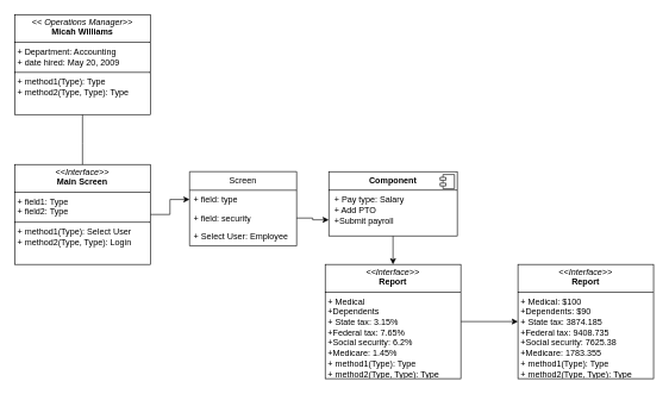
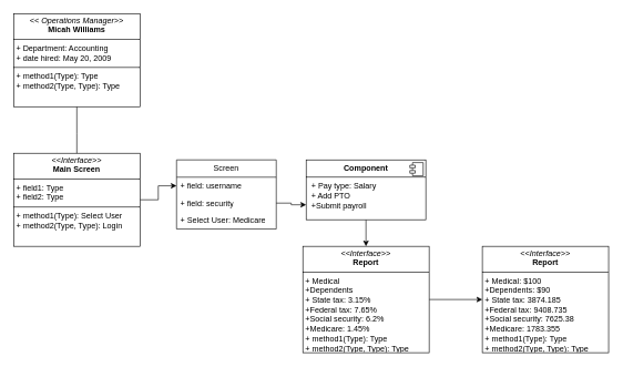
- <mxCell id="5" value="+ field: type" style="text;strokeColor=none;fillColor=none;align=left;verticalAlign=top;spacingLeft=4;spacingRight=4;overflow=hidden;rotatable=0;points=[[0,0.5],[1,0.5]];portConstraint=eastwest;whiteSpace=wrap;html=1;" vertex="1" parent="4"><mxGeometry y="26" width="150" height="26" as="geometry" /></mxCell>
+ <mxCell id="5" value="+ field: username" style="text;strokeColor=none;fillColor=none;align=left;verticalAlign=top;spacingLeft=4;spacingRight=4;overflow=hidden;rotatable=0;points=[[0,0.5],[1,0.5]];portConstraint=eastwest;whiteSpace=wrap;html=1;" vertex="1" parent="4"><mxGeometry y="26" width="150" height="26" as="geometry" /></mxCell>
- <mxCell id="7" value="+ Select User: Employee" style="text;strokeColor=none;fillColor=none;align=left;verticalAlign=top;spacingLeft=4;spacingRight=4;overflow=hidden;rotatable=0;points=[[0,0.5],[1,0.5]];portConstraint=eastwest;whiteSpace=wrap;html=1;" vertex="1" parent="4"><mxGeometry y="78" width="150" height="26" as="geometry" /></mxCell>
+ <mxCell id="7" value="+ Select User: Medicare" style="text;strokeColor=none;fillColor=none;align=left;verticalAlign=top;spacingLeft=4;spacingRight=4;overflow=hidden;rotatable=0;points=[[0,0.5],[1,0.5]];portConstraint=eastwest;whiteSpace=wrap;html=1;" vertex="1" parent="4"><mxGeometry y="78" width="150" height="26" as="geometry" /></mxCell>
